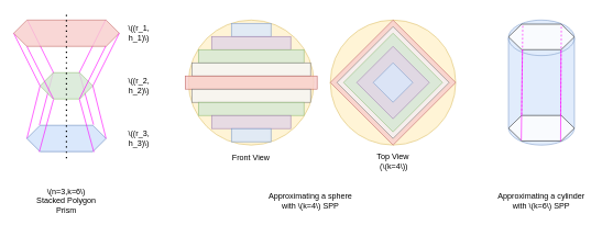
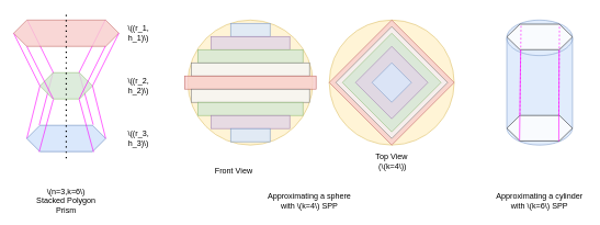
- <mxCell id="37" value="Front View" style="text;html=1;strokeColor=none;fillColor=none;align=center;verticalAlign=middle;whiteSpace=wrap;rounded=0;opacity=80;" vertex="1" parent="1"><mxGeometry x="350" y="225" width="60" height="30" as="geometry" /></mxCell>
+ <mxCell id="37" value="Front View" style="text;html=1;strokeColor=none;fillColor=none;align=center;verticalAlign=middle;whiteSpace=wrap;rounded=0;opacity=80;" vertex="1" parent="1"><mxGeometry x="325" y="245" width="60" height="30" as="geometry" /></mxCell>
